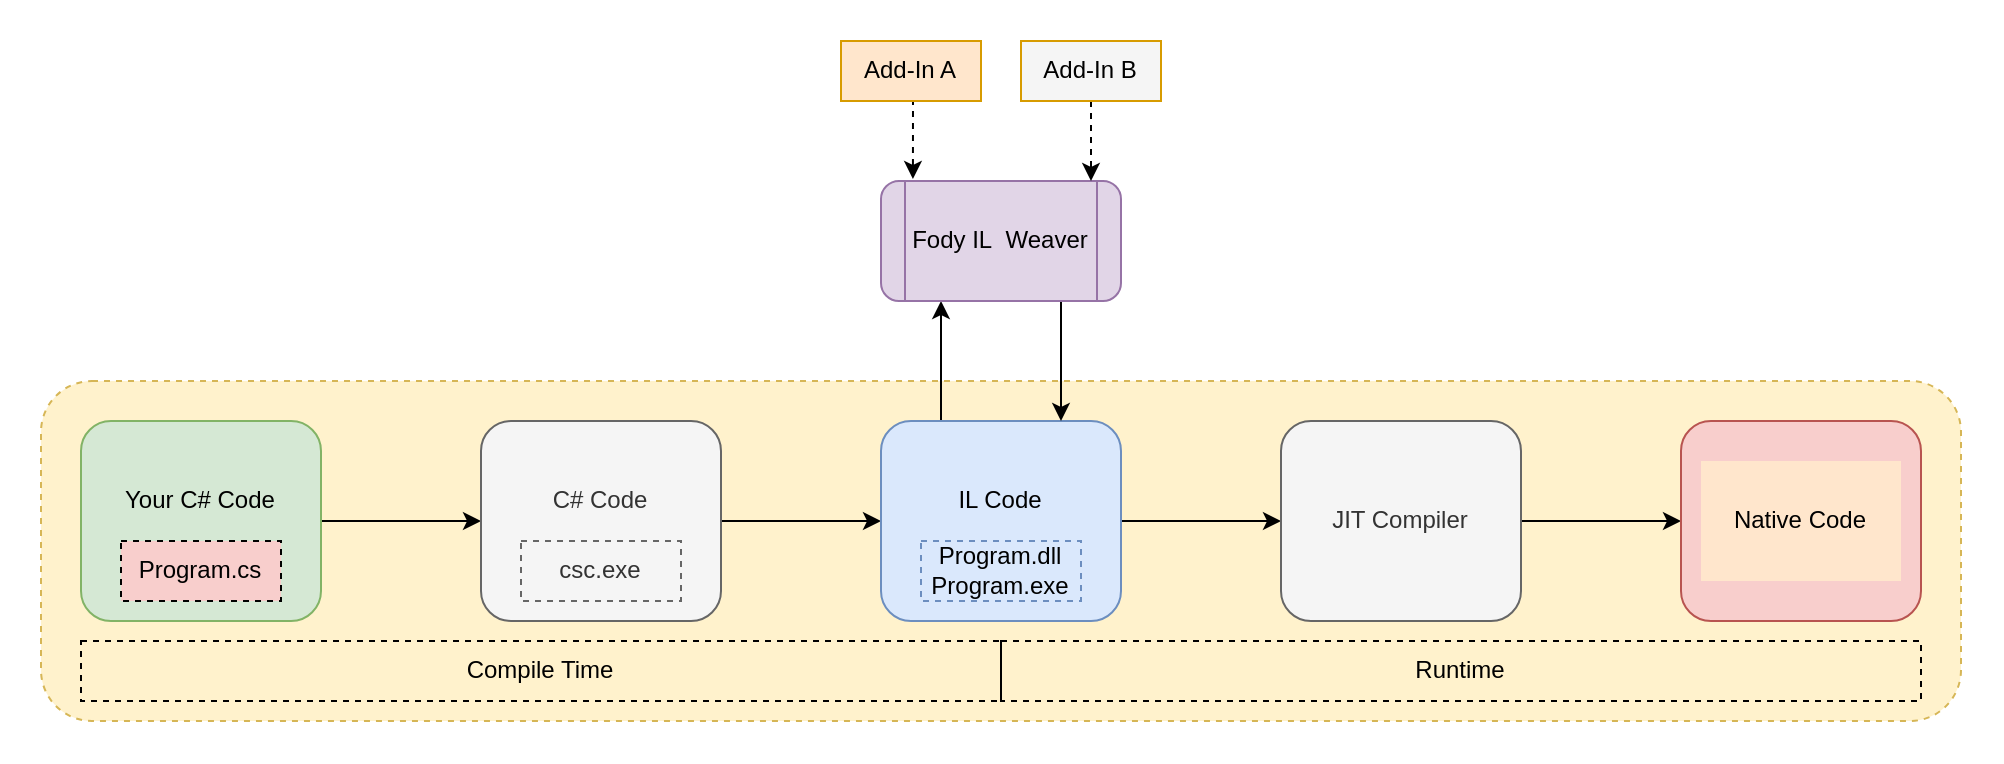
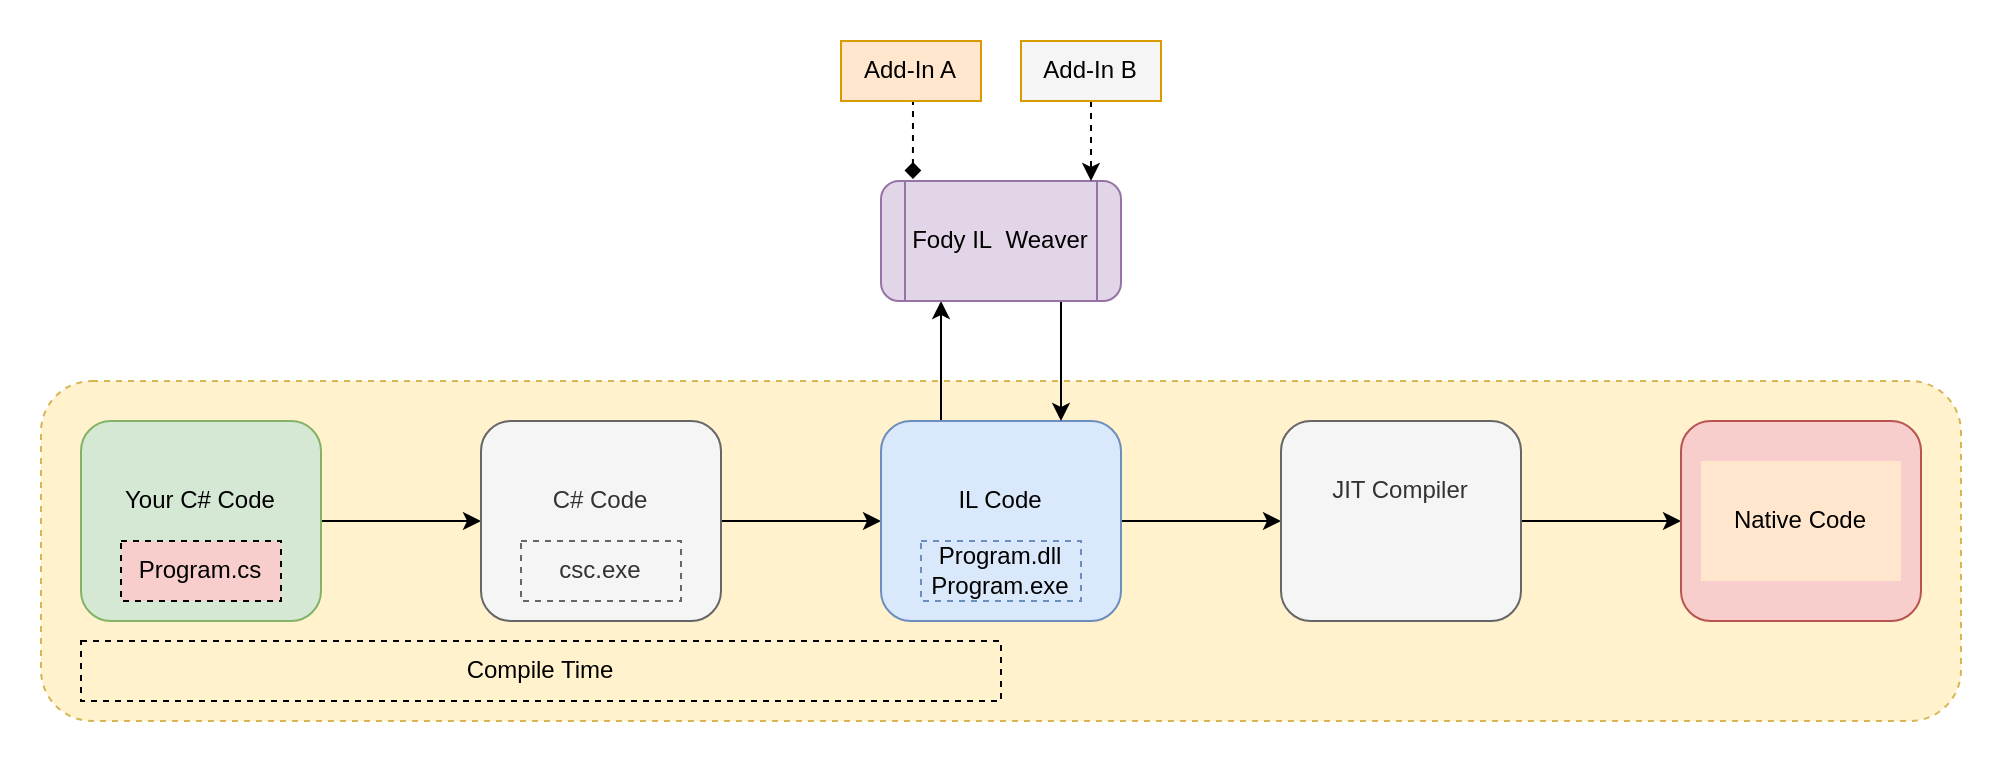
- <mxCell id="25" style="edgeStyle=orthogonalEdgeStyle;rounded=0;orthogonalLoop=1;jettySize=auto;html=1;exitX=0.5;exitY=1;exitDx=0;exitDy=0;entryX=0.133;entryY=-0.017;entryDx=0;entryDy=0;entryPerimeter=0;dashed=1;" edge="1" parent="1" source="26" target="24"><mxGeometry relative="1" as="geometry" /></mxCell>
+ <mxCell id="25" style="edgeStyle=orthogonalEdgeStyle;rounded=0;orthogonalLoop=1;jettySize=auto;html=1;exitX=0.5;exitY=1;exitDx=0;exitDy=0;entryX=0.133;entryY=-0.017;entryDx=0;entryDy=0;entryPerimeter=0;dashed=1;endArrow=diamond;" edge="1" parent="1" source="26" target="24"><mxGeometry relative="1" as="geometry" /></mxCell>
- <mxCell id="18" value="JIT Compiler" style="rounded=0;whiteSpace=wrap;dashed=1;strokeColor=none;fillColor=#f5f5f5;fontStyle=0;html=1;fontColor=#333333;" vertex="1" parent="1"><mxGeometry x="650" y="230" width="100" height="60" as="geometry" /></mxCell>
+ <mxCell id="18" value="JIT Compiler" style="rounded=0;whiteSpace=wrap;dashed=1;strokeColor=none;fillColor=#f5f5f5;fontStyle=0;html=1;fontColor=#333333;" vertex="1" parent="1"><mxGeometry x="650" y="215" width="100" height="60" as="geometry" /></mxCell>
- <mxCell id="22" value="Runtime" style="rounded=0;whiteSpace=wrap;html=1;dashed=1;strokeColor=#000000;fillColor=none;" vertex="1" parent="1"><mxGeometry x="500" y="320" width="460" height="30" as="geometry" /></mxCell>
